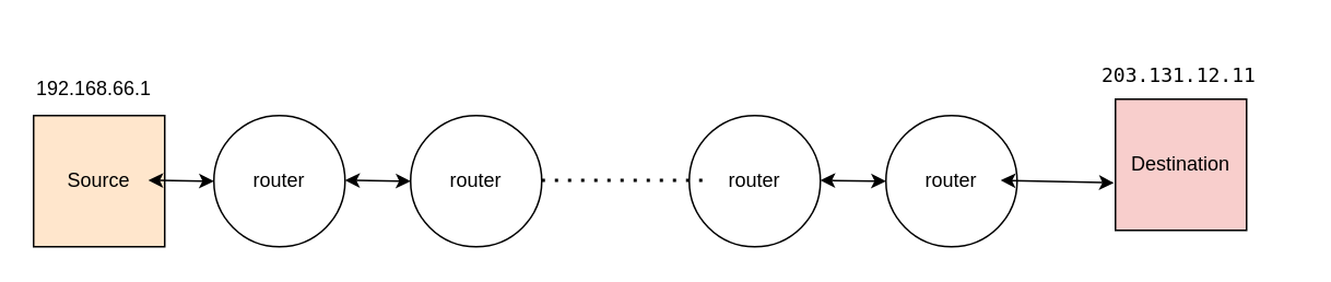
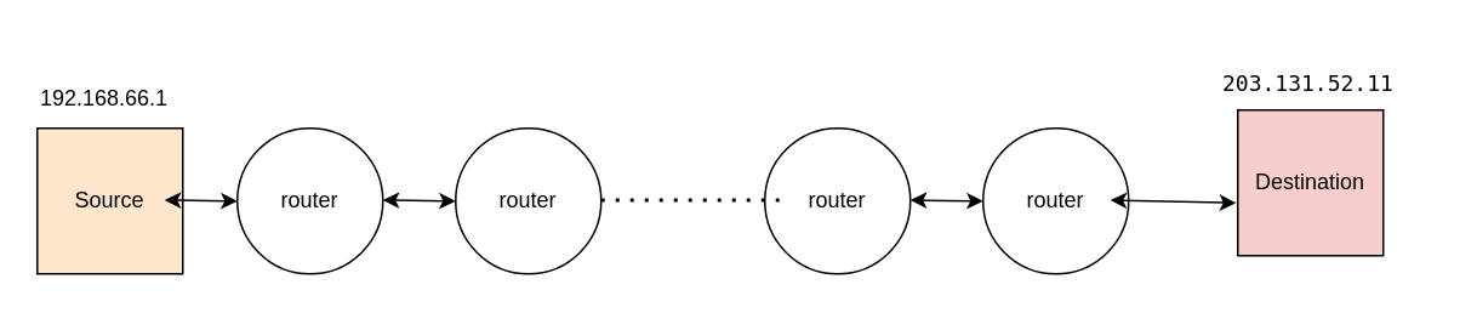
- <mxCell id="13" value="&lt;pre style=&quot;color: rgb(0, 0, 0); font-style: normal; font-variant-ligatures: normal; font-variant-caps: normal; font-weight: 400; letter-spacing: normal; orphans: 2; text-align: start; text-indent: 0px; text-transform: none; widows: 2; word-spacing: 0px; -webkit-text-stroke-width: 0px; text-decoration-thickness: initial; text-decoration-style: initial; text-decoration-color: initial;&quot;&gt;&lt;code&gt;203.131.12.11&lt;/code&gt;&lt;/pre&gt;" style="text;whiteSpace=wrap;html=1;" vertex="1" parent="1"><mxGeometry x="670" y="20" width="120" height="60" as="geometry" /></mxCell>
+ <mxCell id="13" value="&lt;pre style=&quot;color: rgb(0, 0, 0); font-style: normal; font-variant-ligatures: normal; font-variant-caps: normal; font-weight: 400; letter-spacing: normal; orphans: 2; text-align: start; text-indent: 0px; text-transform: none; widows: 2; word-spacing: 0px; -webkit-text-stroke-width: 0px; text-decoration-thickness: initial; text-decoration-style: initial; text-decoration-color: initial;&quot;&gt;&lt;code&gt;203.131.52.11&lt;/code&gt;&lt;/pre&gt;" style="text;whiteSpace=wrap;html=1;" vertex="1" parent="1"><mxGeometry x="670" y="20" width="120" height="60" as="geometry" /></mxCell>
